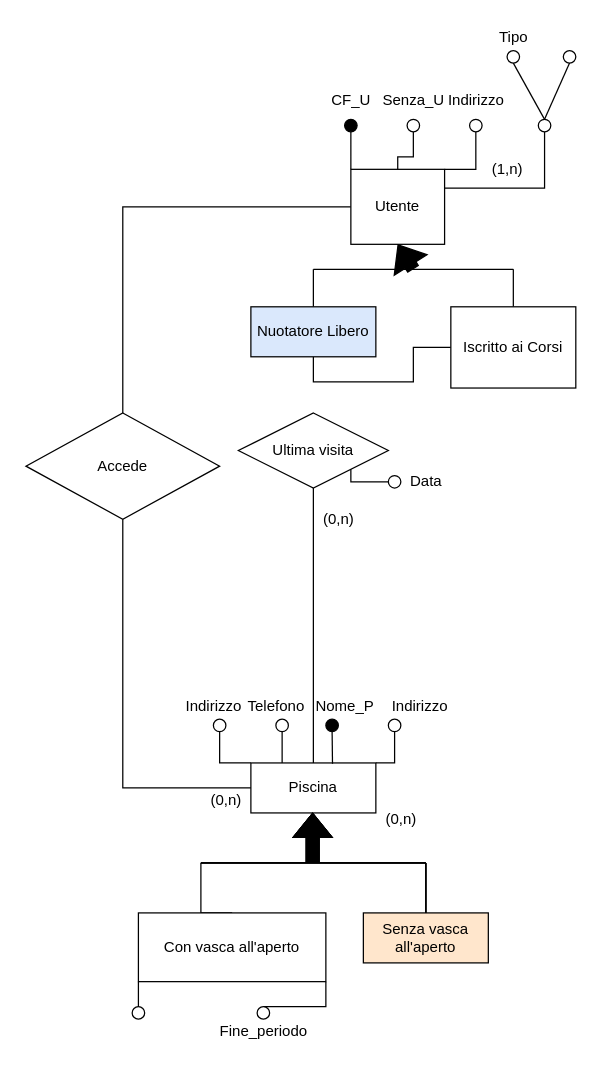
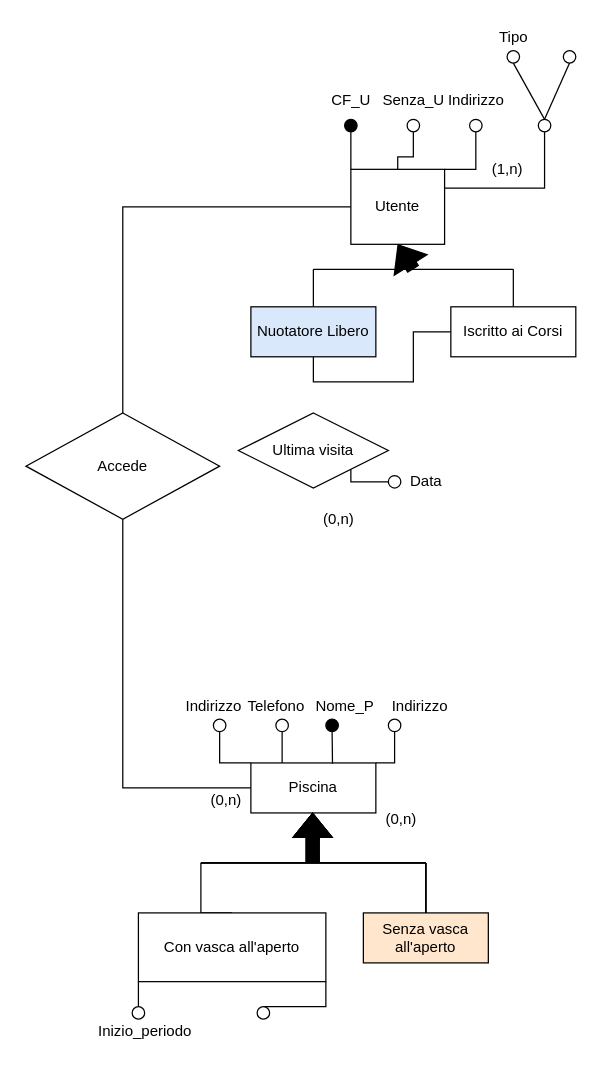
- <mxCell id="13" value="Iscritto ai Corsi" style="whiteSpace=wrap;html=1;align=center;" vertex="1" parent="1"><mxGeometry x="360" y="245" width="100" height="65" as="geometry" /></mxCell>
+ <mxCell id="13" value="Iscritto ai Corsi" style="whiteSpace=wrap;html=1;align=center;" vertex="1" parent="1"><mxGeometry x="360" y="245" width="100" height="40" as="geometry" /></mxCell>
- <mxCell id="40" style="edgeStyle=orthogonalEdgeStyle;rounded=0;orthogonalLoop=1;jettySize=auto;html=1;exitX=0.5;exitY=1;exitDx=0;exitDy=0;entryX=0.5;entryY=0;entryDx=0;entryDy=0;endArrow=none;endFill=0;fillColor=#000000;" edge="1" parent="1" source="42" target="31"><mxGeometry relative="1" as="geometry" /></mxCell>
+ <mxCell id="60" value="Inizio_periodo" style="text;html=1;align=center;verticalAlign=middle;resizable=0;points=[];autosize=1;strokeColor=none;fillColor=none;" vertex="1" parent="1"><mxGeometry x="70" y="815" width="90" height="20" as="geometry" /></mxCell>
- <mxCell id="61" value="Fine_periodo" style="text;html=1;align=center;verticalAlign=middle;resizable=0;points=[];autosize=1;strokeColor=none;fillColor=none;" vertex="1" parent="1"><mxGeometry x="165" y="815" width="90" height="20" as="geometry" /></mxCell>
